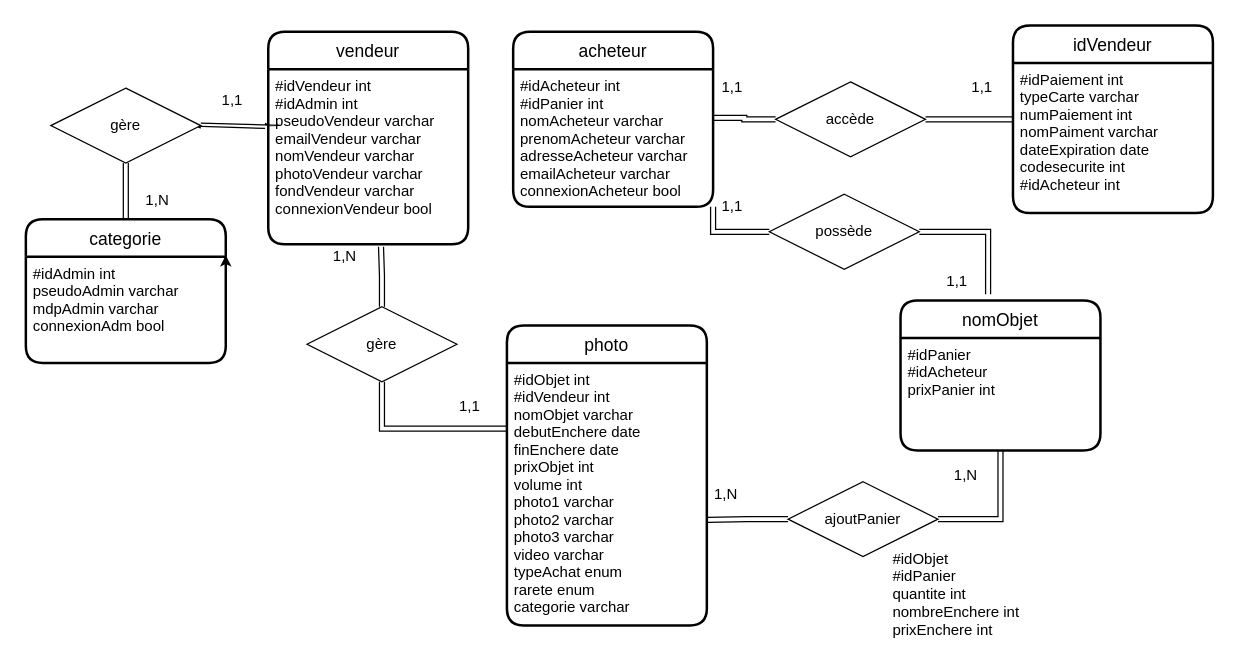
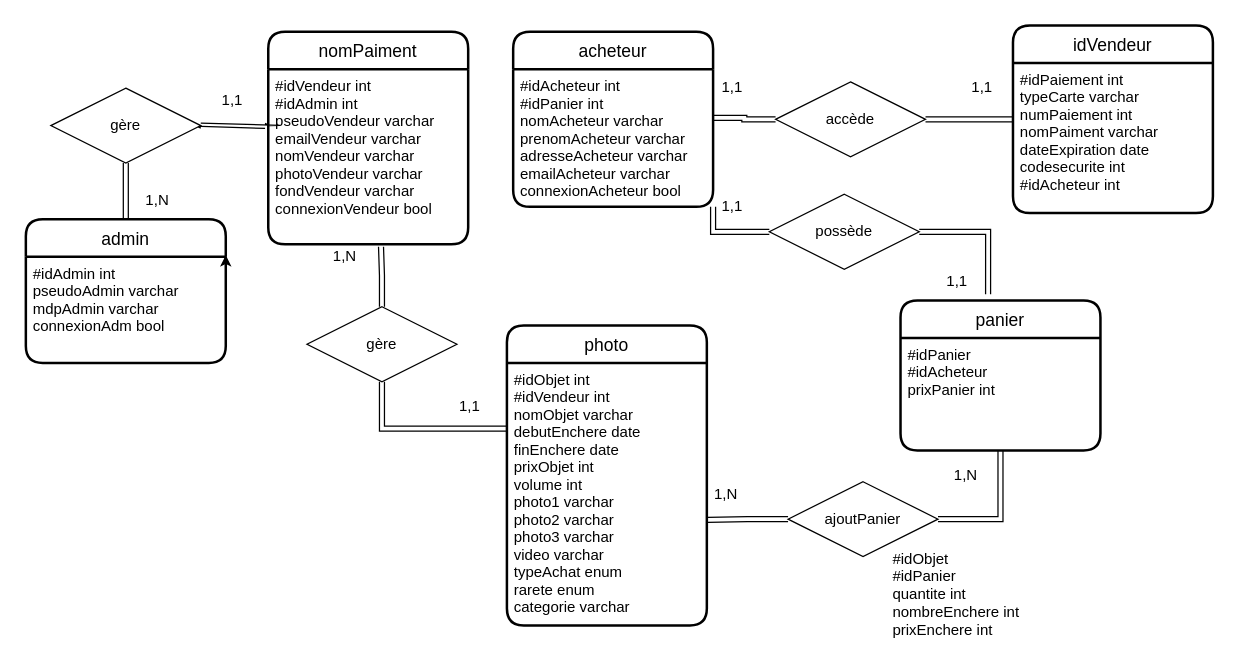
- <mxCell id="5" value="vendeur" style="swimlane;childLayout=stackLayout;horizontal=1;startSize=30;horizontalStack=0;rounded=1;fontSize=14;fontStyle=0;strokeWidth=2;resizeParent=0;resizeLast=1;shadow=0;dashed=0;align=center;" vertex="1" parent="1"><mxGeometry x="214" y="25" width="160" height="170" as="geometry" /></mxCell>
+ <mxCell id="5" value="nomPaiment" style="swimlane;childLayout=stackLayout;horizontal=1;startSize=30;horizontalStack=0;rounded=1;fontSize=14;fontStyle=0;strokeWidth=2;resizeParent=0;resizeLast=1;shadow=0;dashed=0;align=center;" vertex="1" parent="1"><mxGeometry x="214" y="25" width="160" height="170" as="geometry" /></mxCell>
- <mxCell id="2" value="categorie" style="swimlane;childLayout=stackLayout;horizontal=1;startSize=30;horizontalStack=0;rounded=1;fontSize=14;fontStyle=0;strokeWidth=2;resizeParent=0;resizeLast=1;shadow=0;dashed=0;align=center;" vertex="1" parent="1"><mxGeometry x="20" y="175" width="160" height="115" as="geometry" /></mxCell>
+ <mxCell id="2" value="admin" style="swimlane;childLayout=stackLayout;horizontal=1;startSize=30;horizontalStack=0;rounded=1;fontSize=14;fontStyle=0;strokeWidth=2;resizeParent=0;resizeLast=1;shadow=0;dashed=0;align=center;" vertex="1" parent="1"><mxGeometry x="20" y="175" width="160" height="115" as="geometry" /></mxCell>
- <mxCell id="13" value="nomObjet" style="swimlane;childLayout=stackLayout;horizontal=1;startSize=30;horizontalStack=0;rounded=1;fontSize=14;fontStyle=0;strokeWidth=2;resizeParent=0;resizeLast=1;shadow=0;dashed=0;align=center;" vertex="1" parent="1"><mxGeometry x="720" y="240" width="160" height="120" as="geometry" /></mxCell>
+ <mxCell id="13" value="panier" style="swimlane;childLayout=stackLayout;horizontal=1;startSize=30;horizontalStack=0;rounded=1;fontSize=14;fontStyle=0;strokeWidth=2;resizeParent=0;resizeLast=1;shadow=0;dashed=0;align=center;" vertex="1" parent="1"><mxGeometry x="720" y="240" width="160" height="120" as="geometry" /></mxCell>
